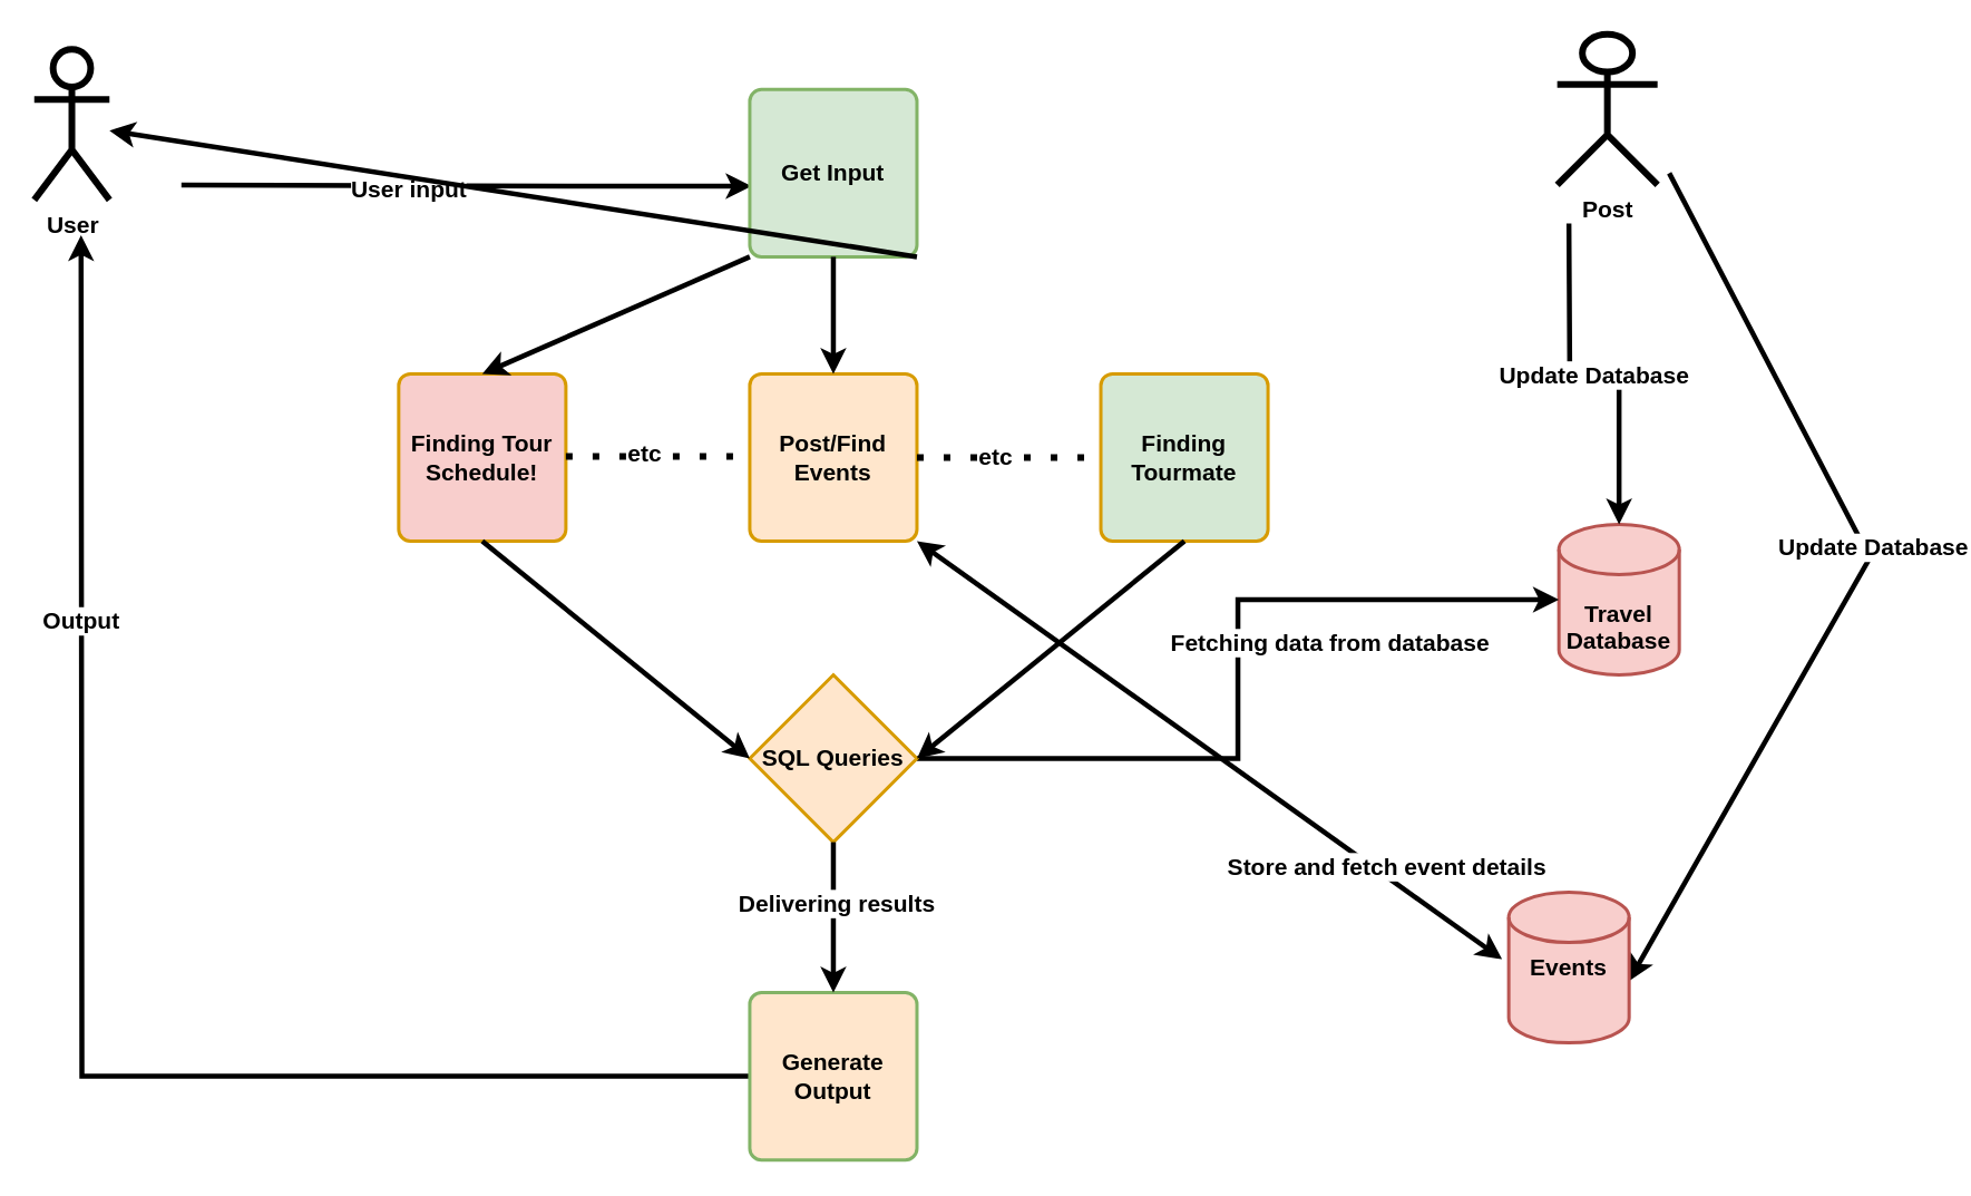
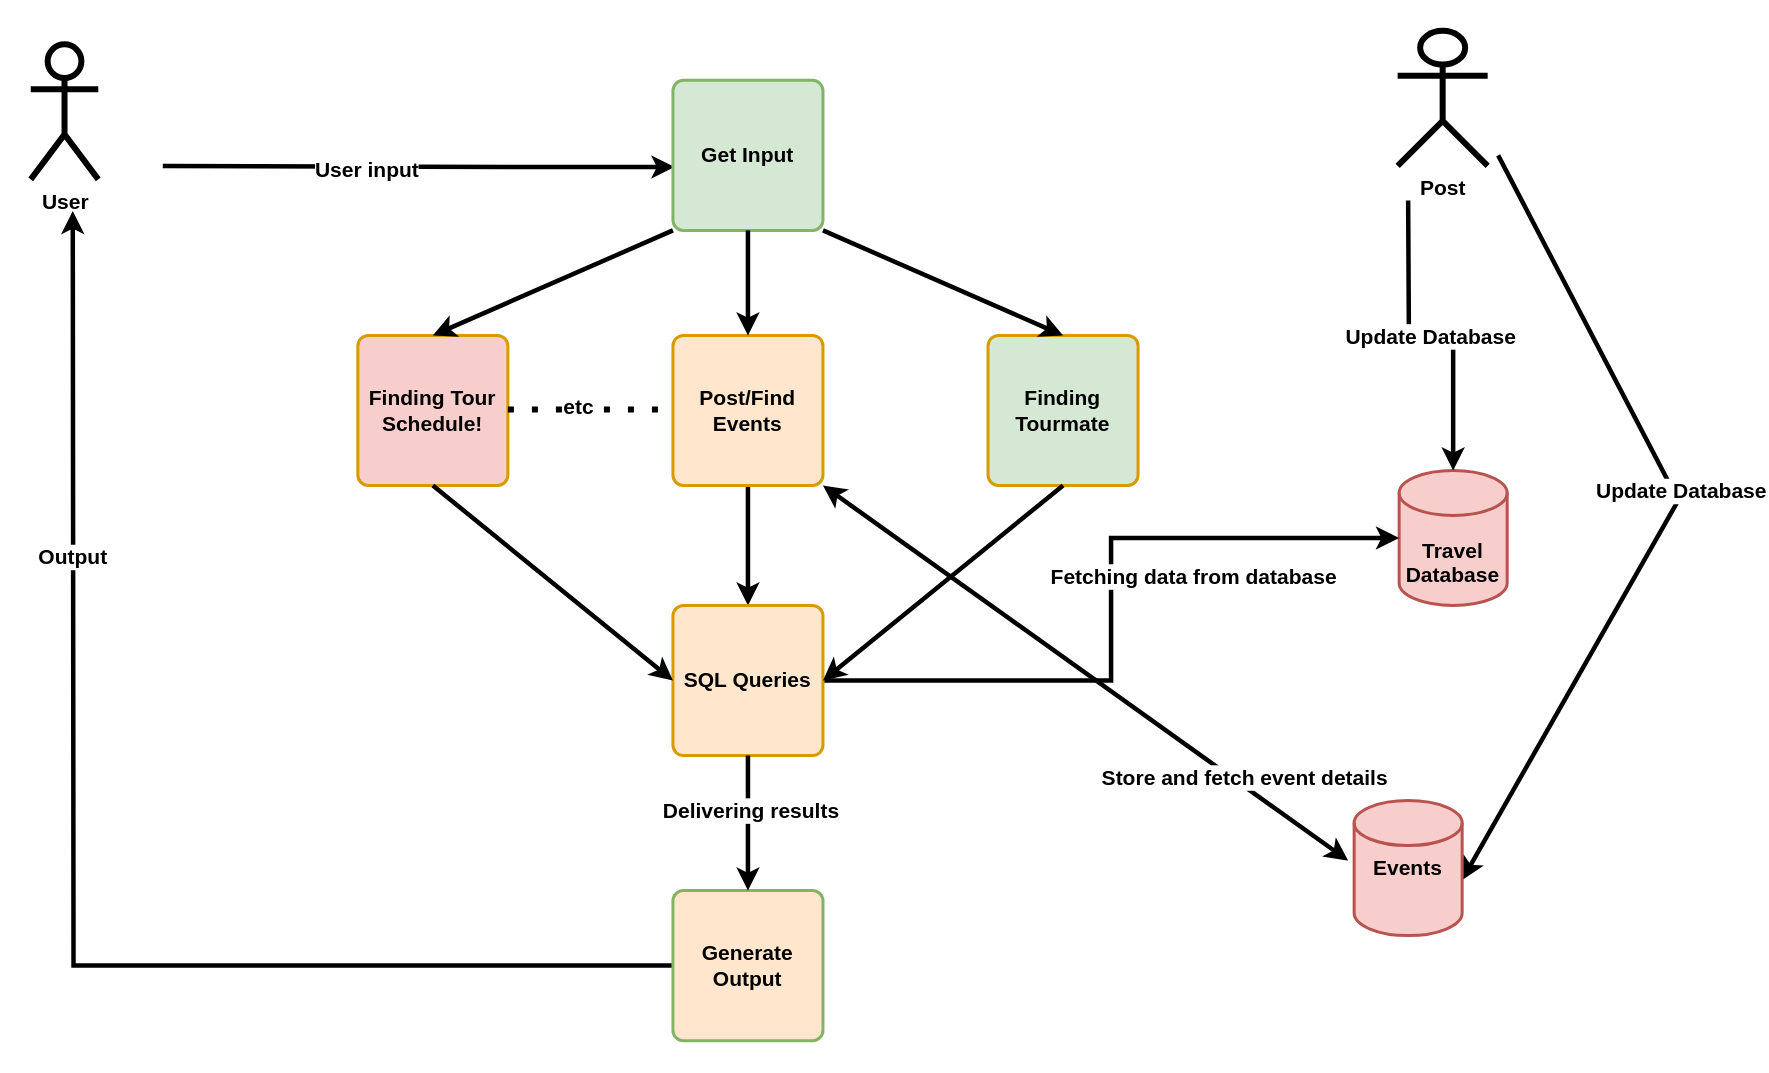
- <mxCell id="19" value="" style="endArrow=classic;html=1;rounded=0;fontSize=14;exitX=1;exitY=1;exitDx=0;exitDy=0;strokeWidth=3;" parent="1" source="4" target="33" edge="1"><mxGeometry width="50" height="50" relative="1" as="geometry"><mxPoint x="608" y="163" as="sourcePoint" /><mxPoint x="658" y="113" as="targetPoint" /></mxGeometry></mxCell>
+ <mxCell id="19" value="" style="endArrow=classic;html=1;rounded=0;fontSize=14;exitX=1;exitY=1;exitDx=0;exitDy=0;entryX=0.5;entryY=0;entryDx=0;entryDy=0;strokeWidth=3;" parent="1" source="4" target="10" edge="1"><mxGeometry width="50" height="50" relative="1" as="geometry"><mxPoint x="608" y="163" as="sourcePoint" /><mxPoint x="658" y="113" as="targetPoint" /></mxGeometry></mxCell>
- <mxCell id="26" value="" style="endArrow=none;dashed=1;html=1;dashPattern=1 3;strokeWidth=4;rounded=0;fontSize=14;exitX=1;exitY=0.5;exitDx=0;exitDy=0;entryX=0;entryY=0.5;entryDx=0;entryDy=0;" parent="1" source="9" target="10" edge="1"><mxGeometry width="50" height="50" relative="1" as="geometry"><mxPoint x="563" y="272.41" as="sourcePoint" /><mxPoint x="643" y="272.41" as="targetPoint" /></mxGeometry></mxCell>
- <mxCell id="27" value="&lt;b&gt;etc&lt;/b&gt;" style="edgeLabel;html=1;align=center;verticalAlign=middle;resizable=0;points=[];fontSize=14;" parent="26" vertex="1" connectable="0"><mxGeometry x="-0.166" y="1" relative="1" as="geometry"><mxPoint as="offset" /></mxGeometry></mxCell>
+ <mxCell id="8" style="edgeStyle=orthogonalEdgeStyle;rounded=0;orthogonalLoop=1;jettySize=auto;html=1;exitX=0.5;exitY=1;exitDx=0;exitDy=0;entryX=0.5;entryY=0;entryDx=0;entryDy=0;fontSize=14;strokeWidth=3;" parent="1" source="9" target="13" edge="1"><mxGeometry relative="1" as="geometry" /></mxCell>
- <mxCell id="13" value="&lt;b&gt;SQL Queries&lt;/b&gt;" style="rhombus;whiteSpace=wrap;html=1;absoluteArcSize=1;arcSize=14;strokeWidth=2;fontSize=14;fillColor=#ffe6cc;strokeColor=#d79b00;" parent="1" vertex="1"><mxGeometry x="448" y="403" width="100" height="100" as="geometry" /></mxCell>
+ <mxCell id="13" value="&lt;b&gt;SQL Queries&lt;/b&gt;" style="rounded=1;whiteSpace=wrap;html=1;absoluteArcSize=1;arcSize=14;strokeWidth=2;fontSize=14;fillColor=#ffe6cc;strokeColor=#d79b00;" parent="1" vertex="1"><mxGeometry x="448" y="403" width="100" height="100" as="geometry" /></mxCell>
